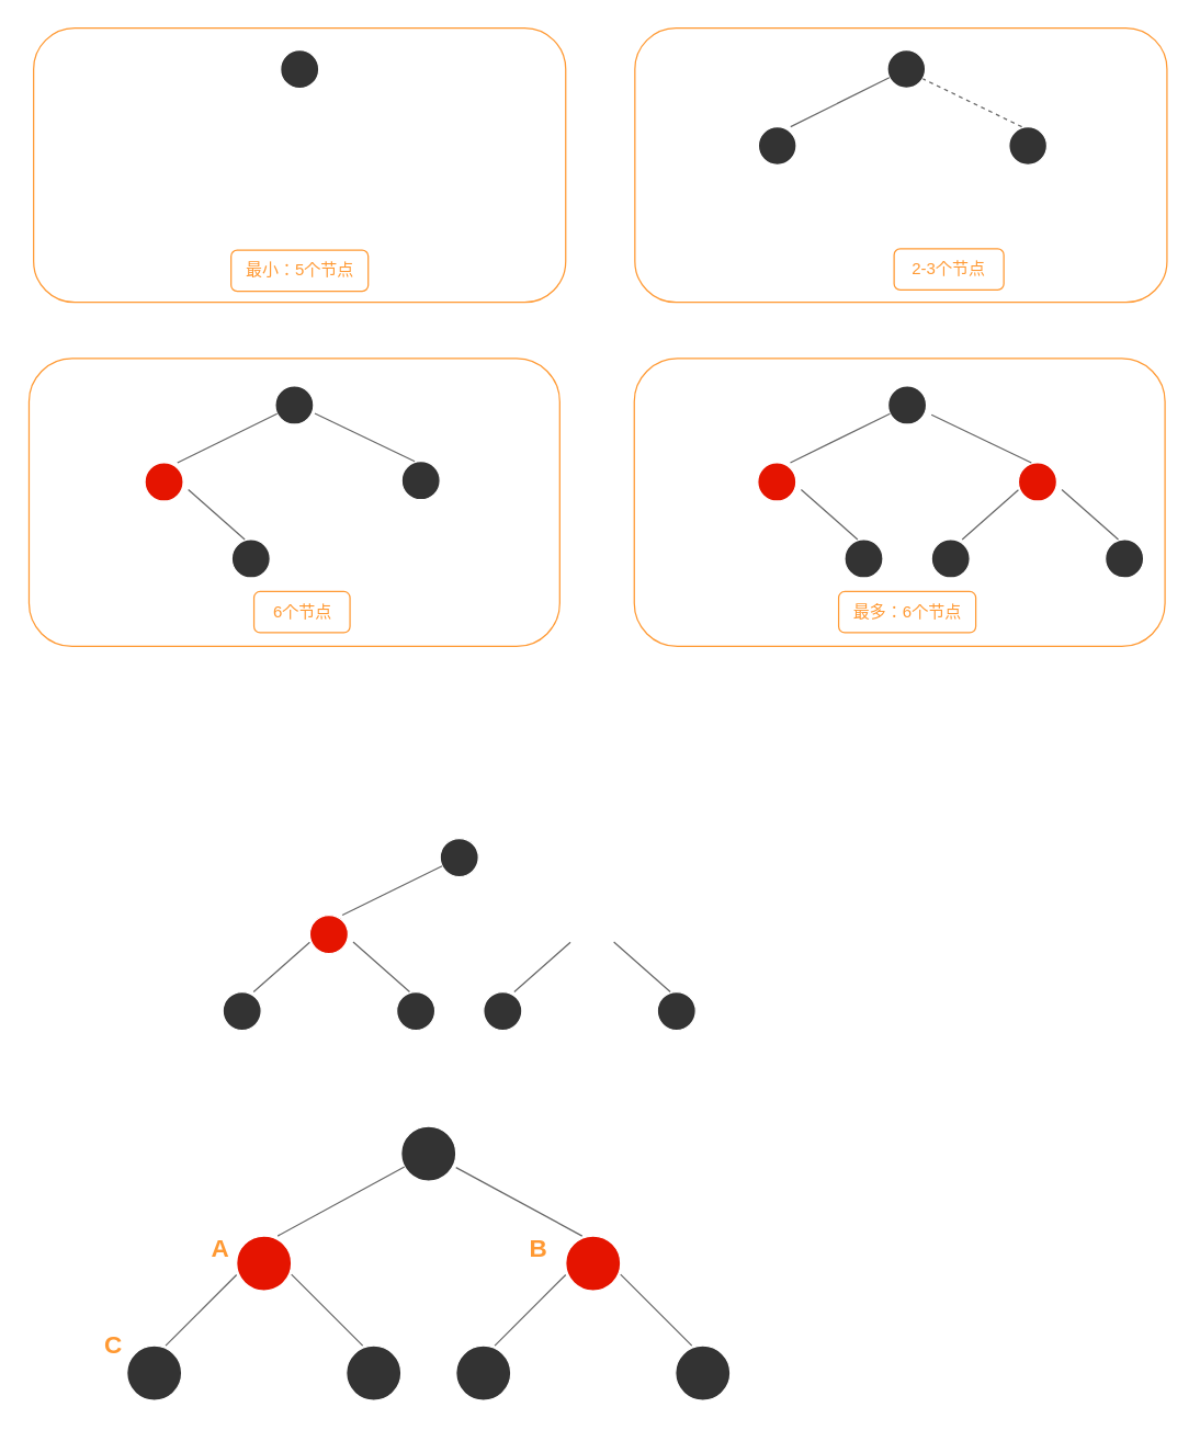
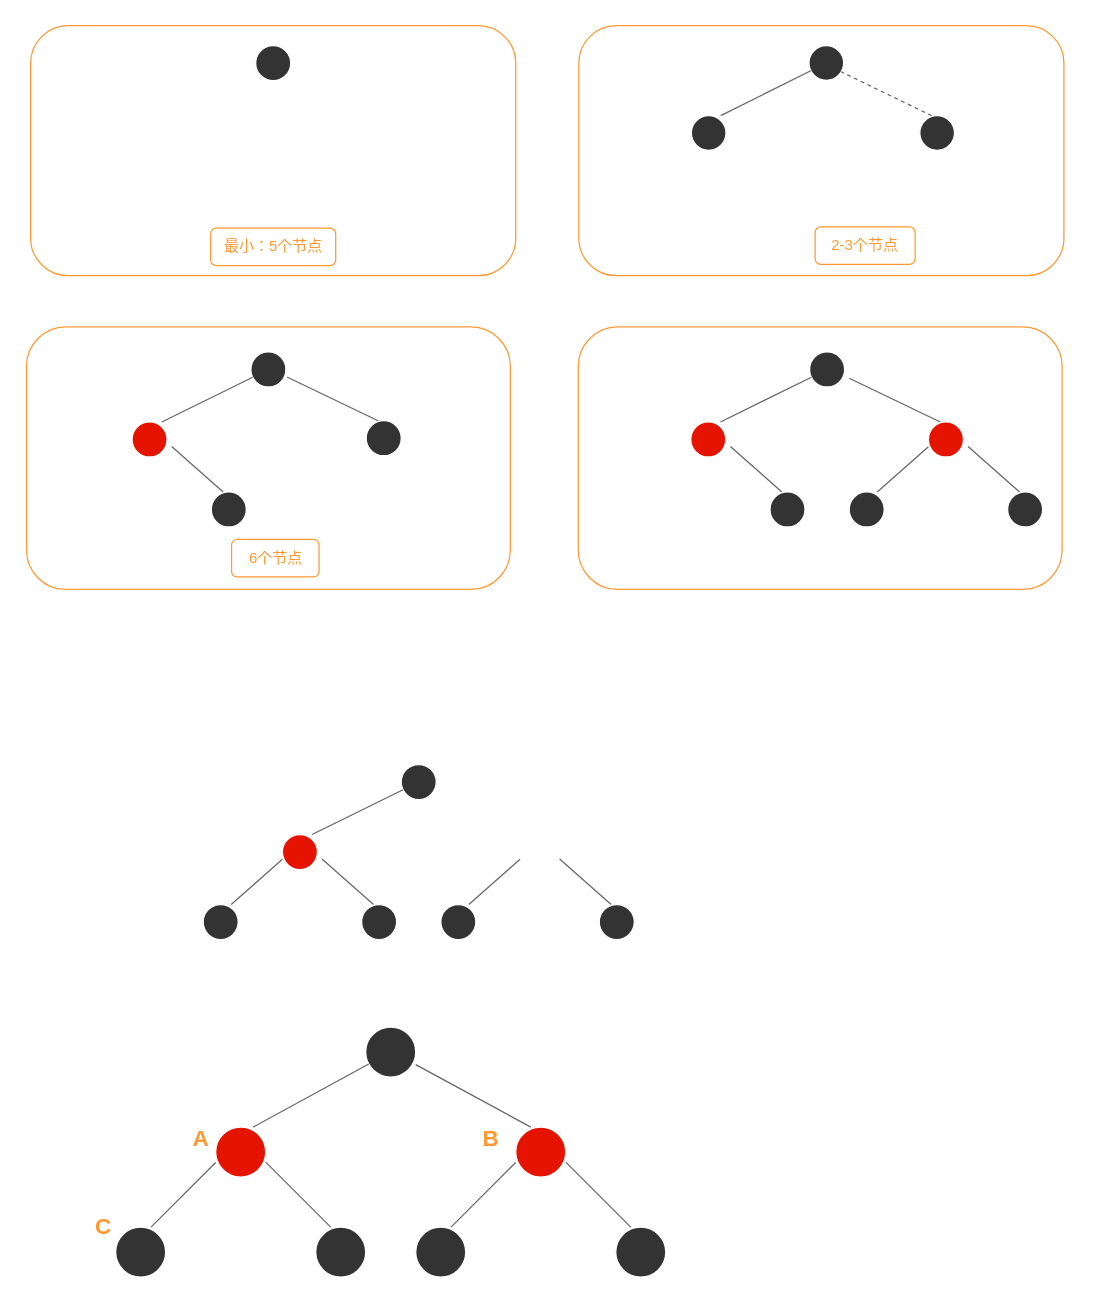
- <mxCell id="51" value="&lt;font color=&quot;#ff9933&quot;&gt;最多：6个节点&lt;/font&gt;" style="text;html=1;align=center;verticalAlign=middle;resizable=0;points=[];autosize=1;strokeColor=#FF9933;fillColor=none;perimeterSpacing=45;rounded=1;" vertex="1" parent="1"><mxGeometry x="611.04" y="431" width="100" height="30" as="geometry" /></mxCell>
